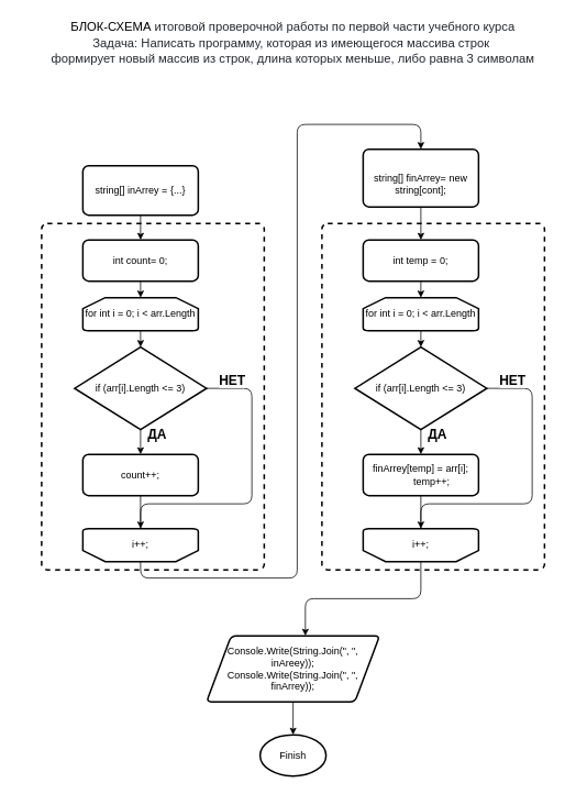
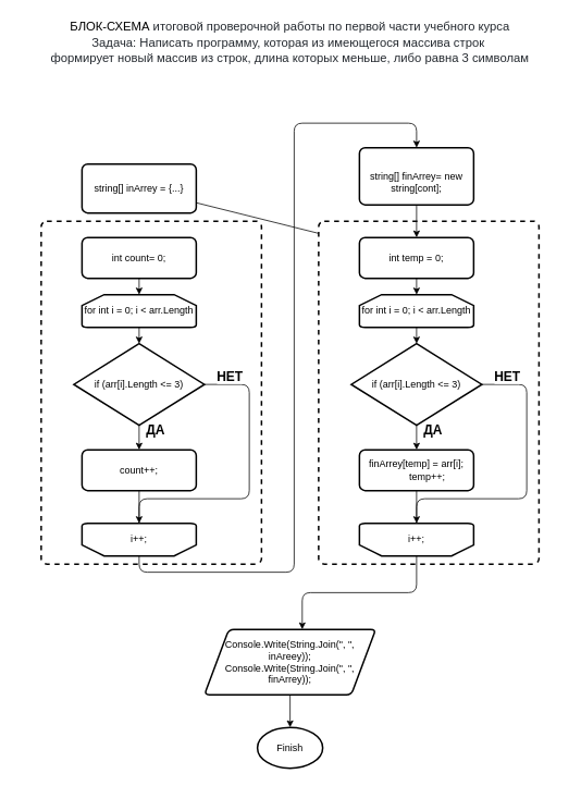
- <mxCell id="7" style="edgeStyle=none;html=1;entryX=0.5;entryY=0;entryDx=0;entryDy=0;" parent="1" source="8" target="6" edge="1"><mxGeometry relative="1" as="geometry" /></mxCell>
+ <mxCell id="7" style="edgeStyle=none;html=1;" parent="1" source="8" target="21" edge="1"><mxGeometry relative="1" as="geometry" /></mxCell>
